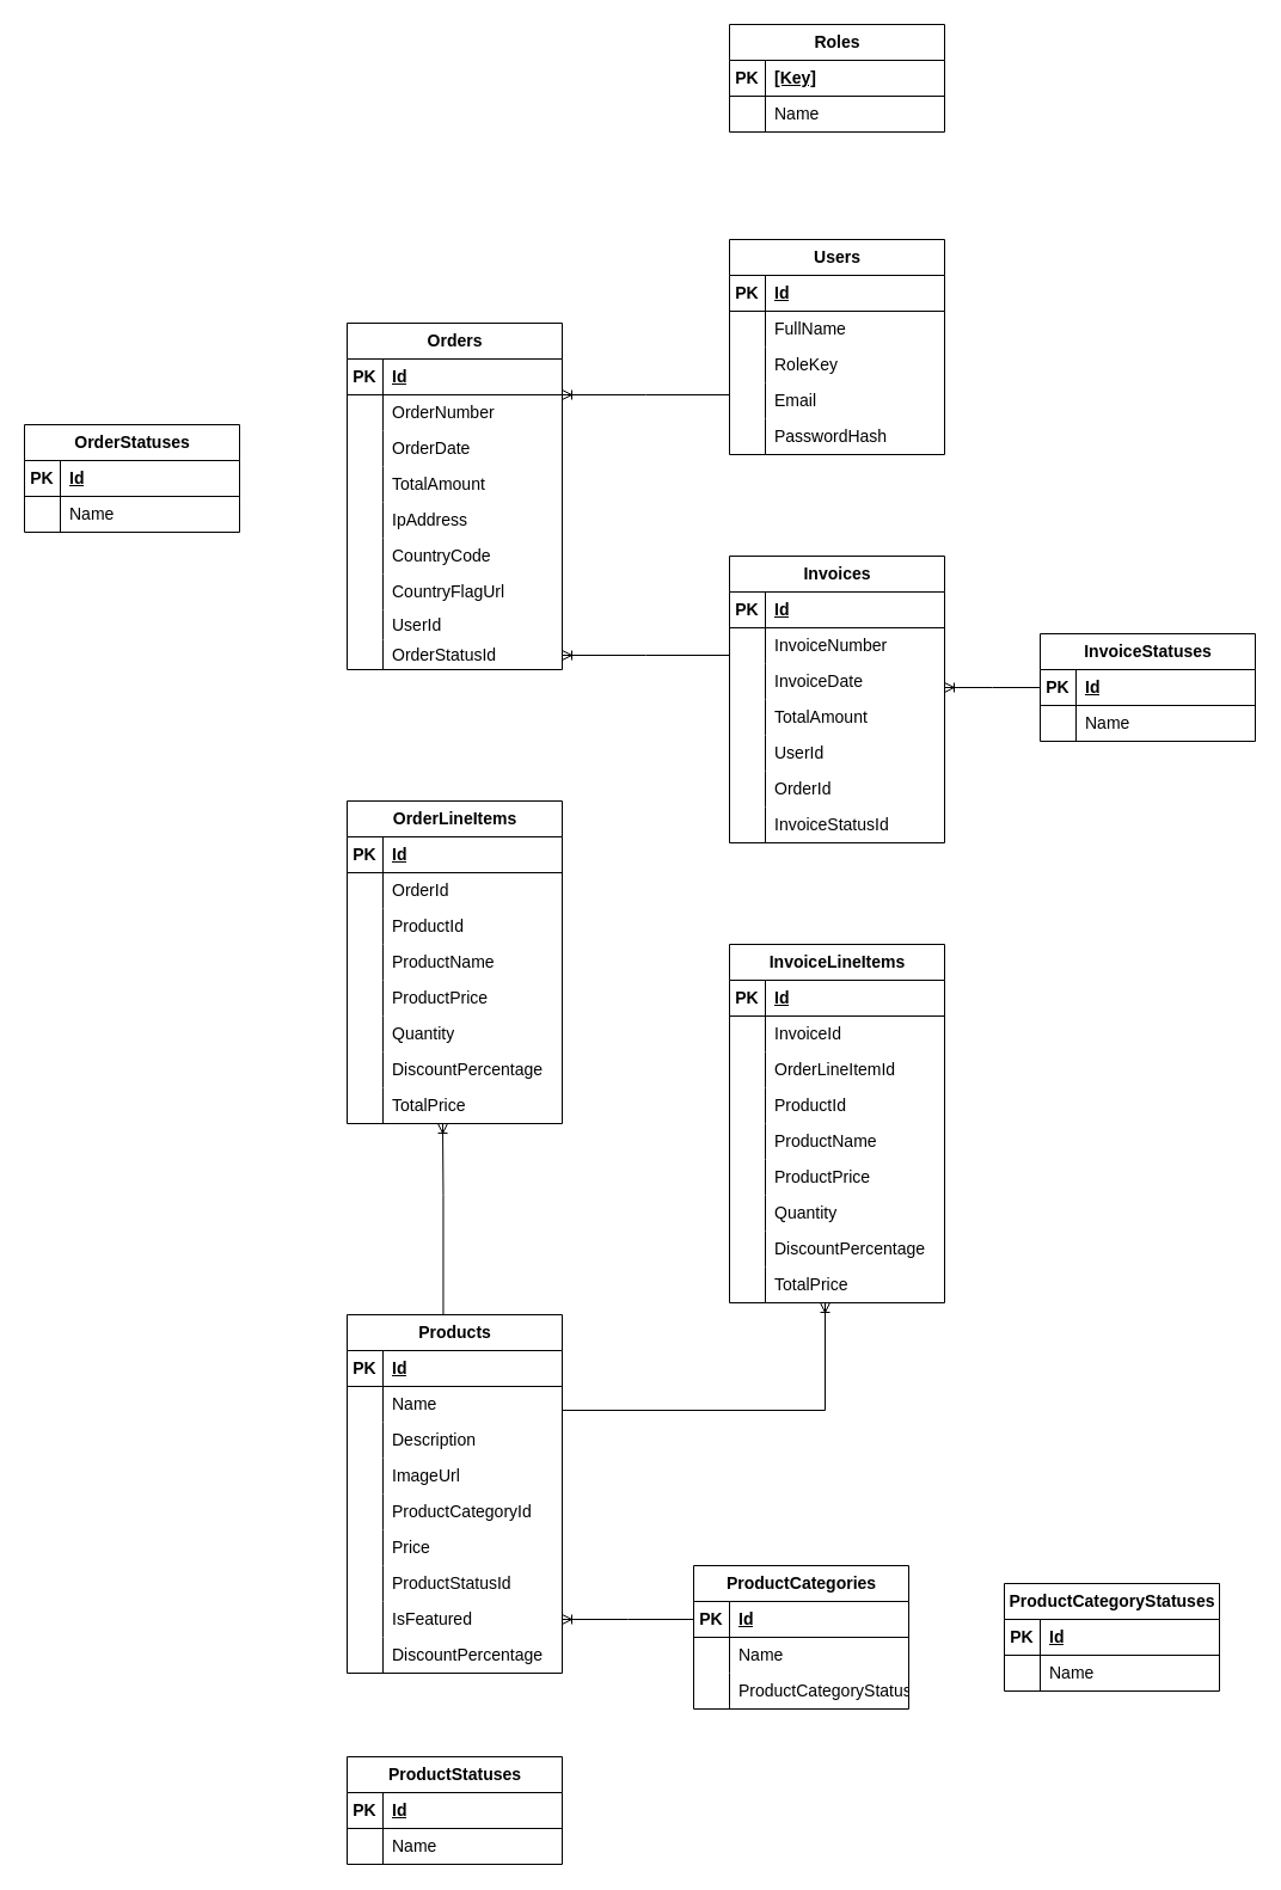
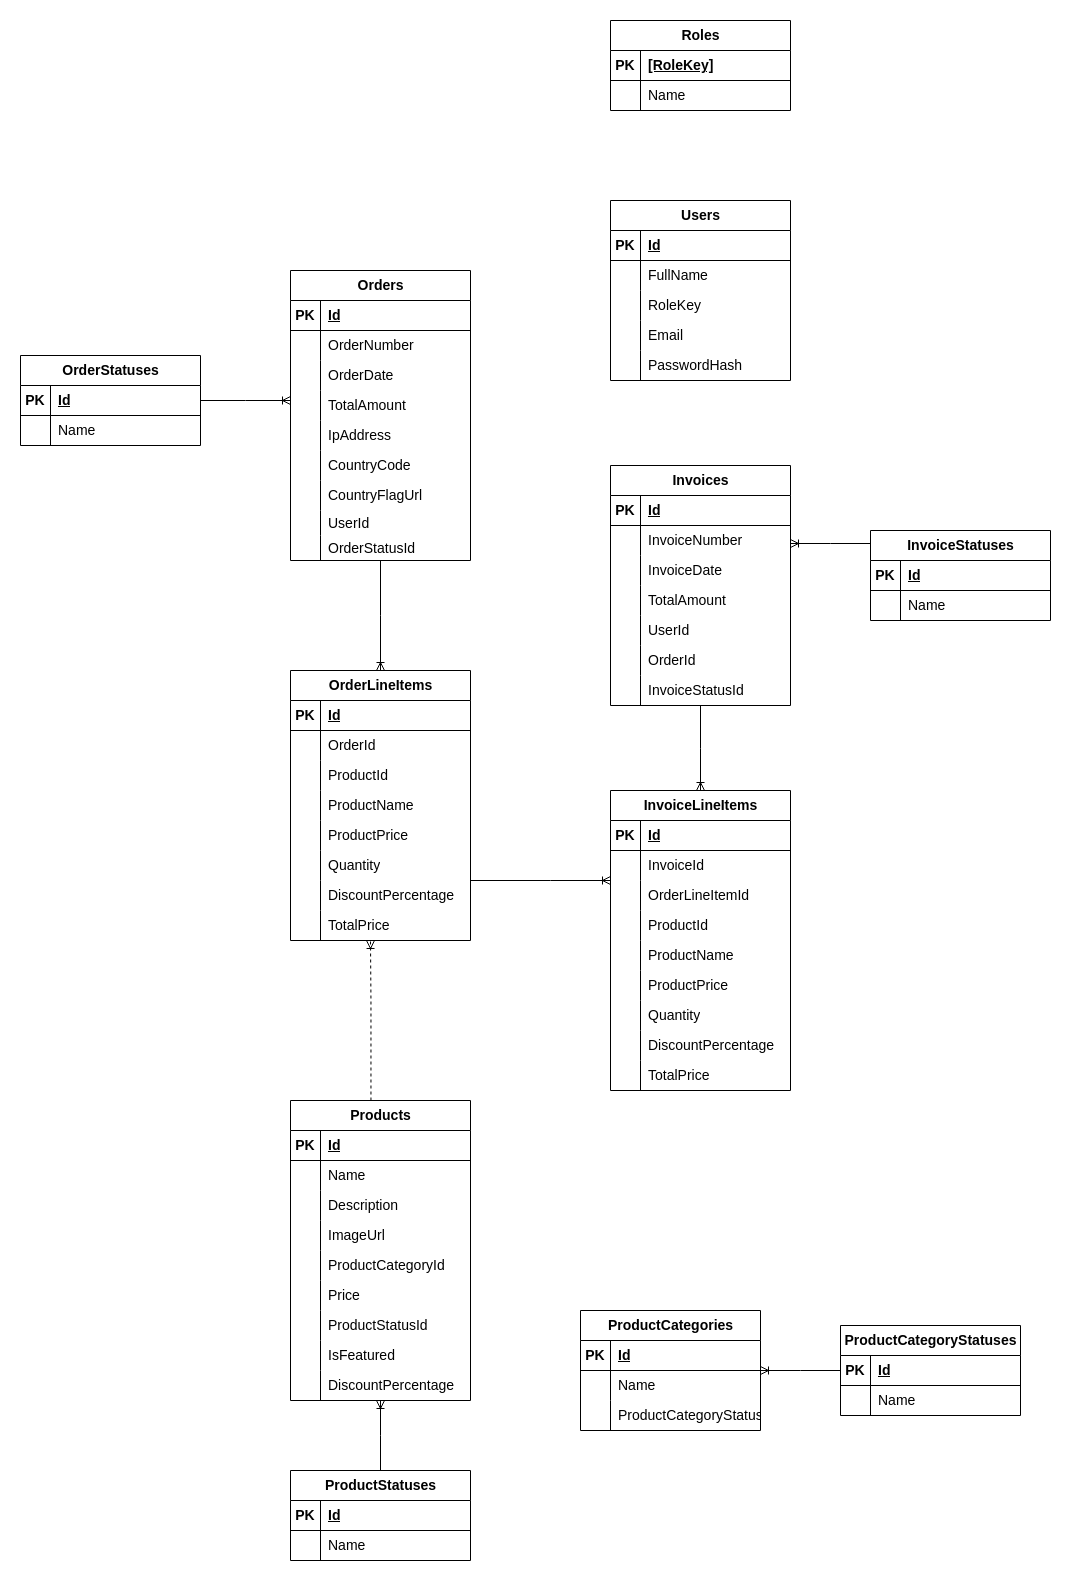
- <mxCell id="5" value="[Key]" style="shape=partialRectangle;connectable=0;fillColor=none;top=0;left=0;bottom=0;right=0;align=left;spacingLeft=6;fontStyle=5;overflow=hidden;whiteSpace=wrap;html=1;fontSize=14;" parent="3" vertex="1"><mxGeometry x="30" width="150" height="30" as="geometry"><mxRectangle width="150" height="30" as="alternateBounds" /></mxGeometry></mxCell>
+ <mxCell id="5" value="[RoleKey]" style="shape=partialRectangle;connectable=0;fillColor=none;top=0;left=0;bottom=0;right=0;align=left;spacingLeft=6;fontStyle=5;overflow=hidden;whiteSpace=wrap;html=1;fontSize=14;" parent="3" vertex="1"><mxGeometry x="30" width="150" height="30" as="geometry"><mxRectangle width="150" height="30" as="alternateBounds" /></mxGeometry></mxCell>
- <mxCell id="76" value="" style="fontSize=14;html=1;endArrow=ERoneToMany;rounded=0;edgeStyle=elbowEdgeStyle;elbow=vertical;" parent="1" source="37" target="9" edge="1"><mxGeometry width="100" height="100" relative="1" as="geometry"><mxPoint x="550" y="450" as="sourcePoint" /><mxPoint x="650" y="350" as="targetPoint" /><Array as="points"><mxPoint x="540" y="330" /></Array></mxGeometry></mxCell>
+ <mxCell id="117" value="" style="fontSize=14;html=1;endArrow=ERoneToMany;rounded=0;edgeStyle=elbowEdgeStyle;elbow=vertical;" parent="1" source="84" target="9" edge="1"><mxGeometry width="100" height="100" relative="1" as="geometry"><mxPoint x="150" y="540" as="sourcePoint" /><mxPoint x="-20" y="540" as="targetPoint" /></mxGeometry></mxCell>
- <mxCell id="147" value="" style="fontSize=14;html=1;endArrow=ERoneToMany;rounded=0;edgeStyle=elbowEdgeStyle;elbow=vertical;" parent="1" source="53" target="36" edge="1"><mxGeometry width="100" height="100" relative="1" as="geometry"><mxPoint x="880" y="740" as="sourcePoint" /><mxPoint x="970" y="740" as="targetPoint" /></mxGeometry></mxCell>
+ <mxCell id="147" value="" style="fontSize=14;html=1;endArrow=ERoneToMany;rounded=0;edgeStyle=elbowEdgeStyle;elbow=vertical;" parent="1" source="53" target="118" edge="1"><mxGeometry width="100" height="100" relative="1" as="geometry"><mxPoint x="880" y="740" as="sourcePoint" /><mxPoint x="970" y="740" as="targetPoint" /></mxGeometry></mxCell>
- <mxCell id="91" value="" style="edgeStyle=elbowEdgeStyle;fontSize=14;html=1;endArrow=ERoneToMany;rounded=0;elbow=vertical;" parent="1" source="77" target="53" edge="1"><mxGeometry width="100" height="100" relative="1" as="geometry"><mxPoint x="900" y="450" as="sourcePoint" /><mxPoint x="894" y="551" as="targetPoint" /></mxGeometry></mxCell>
+ <mxCell id="91" value="" style="edgeStyle=elbowEdgeStyle;fontSize=14;html=1;endArrow=ERoneToMany;rounded=0;elbow=vertical;" parent="1" source="77" target="59" edge="1"><mxGeometry width="100" height="100" relative="1" as="geometry"><mxPoint x="900" y="450" as="sourcePoint" /><mxPoint x="894" y="551" as="targetPoint" /></mxGeometry></mxCell>
+ <mxCell id="146" value="" style="fontSize=14;html=1;endArrow=ERoneToMany;rounded=0;edgeStyle=elbowEdgeStyle;elbow=vertical;" parent="1" source="9" target="92" edge="1"><mxGeometry width="100" height="100" relative="1" as="geometry"><mxPoint x="345" y="670" as="sourcePoint" /><mxPoint x="435" y="670" as="targetPoint" /></mxGeometry></mxCell>
+ <mxCell id="148" value="" style="fontSize=14;html=1;endArrow=ERoneToMany;rounded=0;edgeStyle=elbowEdgeStyle;elbow=vertical;" parent="1" source="92" target="118" edge="1"><mxGeometry width="100" height="100" relative="1" as="geometry"><mxPoint x="470" y="1100" as="sourcePoint" /><mxPoint x="560" y="1100" as="targetPoint" /><Array as="points"><mxPoint x="550" y="880" /></Array></mxGeometry></mxCell>
- <mxCell id="184" value="" style="fontSize=14;html=1;endArrow=ERoneToMany;rounded=0;edgeStyle=elbowEdgeStyle;elbow=vertical;exitX=0.447;exitY=0;exitDx=0;exitDy=0;exitPerimeter=0;" parent="1" source="149" target="92" edge="1"><mxGeometry width="100" height="100" relative="1" as="geometry"><mxPoint x="400" y="1010" as="sourcePoint" /><mxPoint x="540" y="1010" as="targetPoint" /><Array as="points"><mxPoint x="370" y="1000" /></Array></mxGeometry></mxCell>
+ <mxCell id="184" value="" style="fontSize=14;html=1;endArrow=ERoneToMany;rounded=0;edgeStyle=elbowEdgeStyle;elbow=vertical;exitX=0.447;exitY=0;exitDx=0;exitDy=0;exitPerimeter=0;dashed=1;" parent="1" source="149" target="92" edge="1"><mxGeometry width="100" height="100" relative="1" as="geometry"><mxPoint x="400" y="1010" as="sourcePoint" /><mxPoint x="540" y="1010" as="targetPoint" /><Array as="points"><mxPoint x="370" y="1000" /></Array></mxGeometry></mxCell>
- <mxCell id="185" value="" style="fontSize=14;html=1;endArrow=ERoneToMany;rounded=0;edgeStyle=elbowEdgeStyle;" parent="1" source="149" target="118" edge="1"><mxGeometry width="100" height="100" relative="1" as="geometry"><mxPoint x="640" y="1315" as="sourcePoint" /><mxPoint x="650" y="1155" as="targetPoint" /><Array as="points"><mxPoint x="690" y="1180" /><mxPoint x="700" y="1180" /></Array></mxGeometry></mxCell>
- <mxCell id="204" value="" style="fontSize=14;html=1;endArrow=ERoneToMany;rounded=0;edgeStyle=elbowEdgeStyle;elbow=vertical;" parent="1" source="186" target="149" edge="1"><mxGeometry width="100" height="100" relative="1" as="geometry"><mxPoint x="500" y="1415" as="sourcePoint" /><mxPoint x="500" y="1345" as="targetPoint" /></mxGeometry></mxCell>
+ <mxCell id="205" value="" style="fontSize=14;html=1;endArrow=ERoneToMany;rounded=0;edgeStyle=elbowEdgeStyle;elbow=vertical;" parent="1" source="196" target="186" edge="1"><mxGeometry width="100" height="100" relative="1" as="geometry"><mxPoint x="960" y="1500" as="sourcePoint" /><mxPoint x="850" y="1500" as="targetPoint" /></mxGeometry></mxCell>
+ <mxCell id="203" value="" style="fontSize=14;html=1;endArrow=ERoneToMany;rounded=0;edgeStyle=elbowEdgeStyle;elbow=vertical;" parent="1" source="177" target="149" edge="1"><mxGeometry width="100" height="100" relative="1" as="geometry"><mxPoint x="550" y="1630" as="sourcePoint" /><mxPoint x="780" y="1500" as="targetPoint" /></mxGeometry></mxCell>
